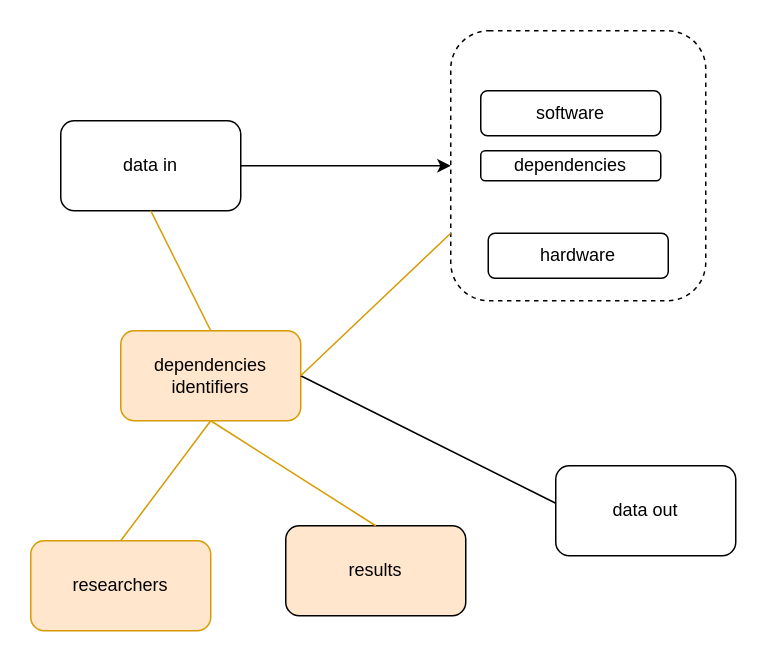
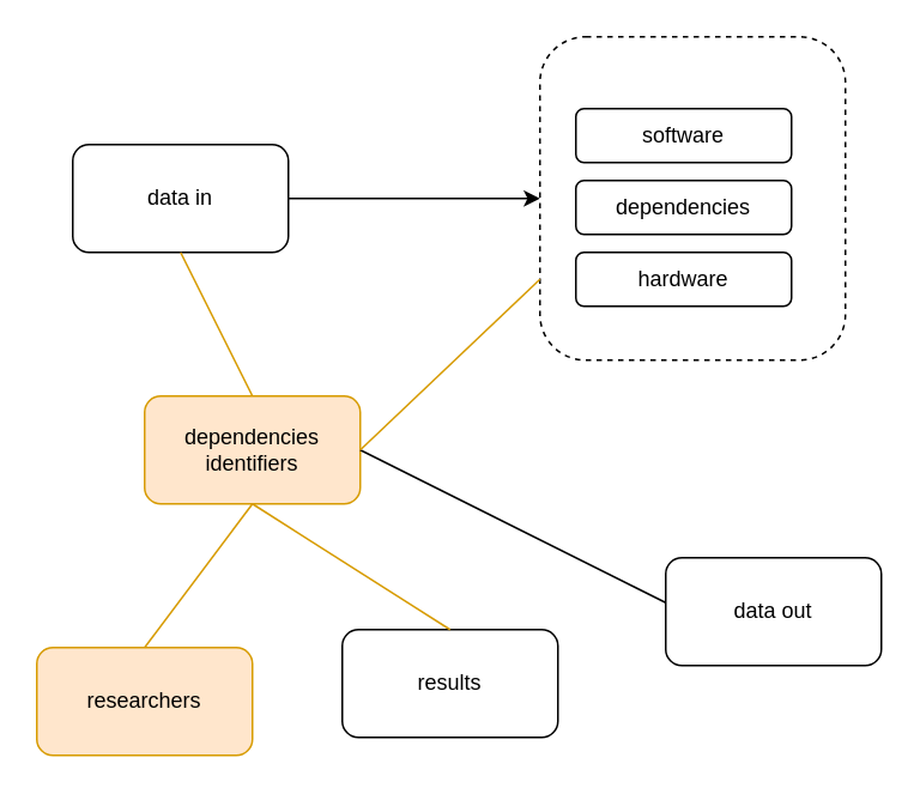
- <mxCell id="6" value="dependencies" style="rounded=1;whiteSpace=wrap;html=1;" vertex="1" parent="1"><mxGeometry x="320" y="100" width="120" height="20" as="geometry" /></mxCell>
+ <mxCell id="6" value="dependencies" style="rounded=1;whiteSpace=wrap;html=1;" vertex="1" parent="1"><mxGeometry x="320" y="100" width="120" height="30" as="geometry" /></mxCell>
- <mxCell id="7" value="hardware" style="rounded=1;whiteSpace=wrap;html=1;" vertex="1" parent="1"><mxGeometry x="325" y="155" width="120" height="30" as="geometry" /></mxCell>
+ <mxCell id="7" value="hardware" style="rounded=1;whiteSpace=wrap;html=1;" vertex="1" parent="1"><mxGeometry x="320" y="140" width="120" height="30" as="geometry" /></mxCell>
- <mxCell id="14" value="results" style="rounded=1;whiteSpace=wrap;html=1;fillColor=#ffe6cc;" vertex="1" parent="1"><mxGeometry x="190" y="350" width="120" height="60" as="geometry" /></mxCell>
+ <mxCell id="14" value="results" style="rounded=1;whiteSpace=wrap;html=1;" vertex="1" parent="1"><mxGeometry x="190" y="350" width="120" height="60" as="geometry" /></mxCell>
